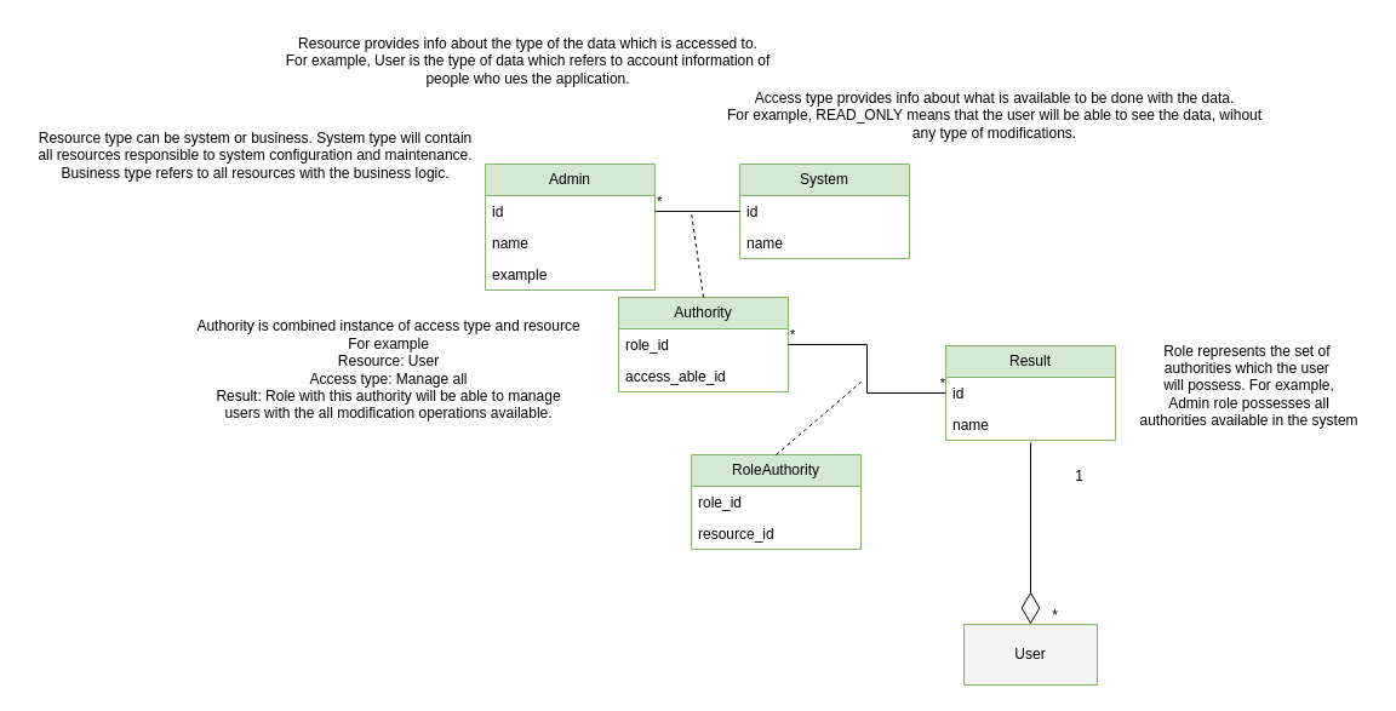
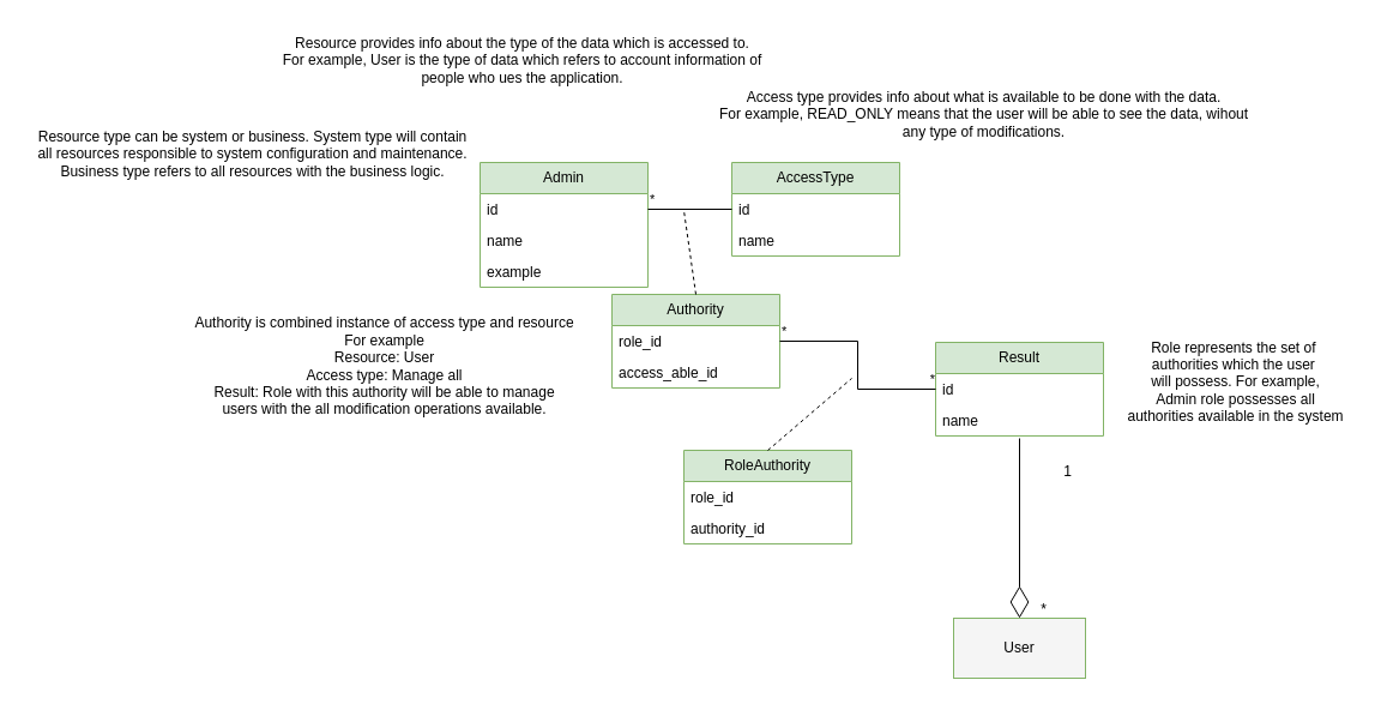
- <mxCell id="10" value="System" style="swimlane;fontStyle=0;childLayout=stackLayout;horizontal=1;startSize=26;fillColor=#d5e8d4;horizontalStack=0;resizeParent=1;resizeParentMax=0;resizeLast=0;collapsible=1;marginBottom=0;whiteSpace=wrap;html=1;strokeColor=#82b366;" parent="1" vertex="1"><mxGeometry x="610" y="135" width="140" height="78" as="geometry" /></mxCell>
+ <mxCell id="10" value="AccessType" style="swimlane;fontStyle=0;childLayout=stackLayout;horizontal=1;startSize=26;fillColor=#d5e8d4;horizontalStack=0;resizeParent=1;resizeParentMax=0;resizeLast=0;collapsible=1;marginBottom=0;whiteSpace=wrap;html=1;strokeColor=#82b366;" parent="1" vertex="1"><mxGeometry x="610" y="135" width="140" height="78" as="geometry" /></mxCell>
- <mxCell id="21" value="resource_id" style="text;strokeColor=none;fillColor=none;align=left;verticalAlign=top;spacingLeft=4;spacingRight=4;overflow=hidden;rotatable=0;points=[[0,0.5],[1,0.5]];portConstraint=eastwest;whiteSpace=wrap;html=1;" parent="19" vertex="1"><mxGeometry y="52" width="140" height="26" as="geometry" /></mxCell>
+ <mxCell id="21" value="authority_id" style="text;strokeColor=none;fillColor=none;align=left;verticalAlign=top;spacingLeft=4;spacingRight=4;overflow=hidden;rotatable=0;points=[[0,0.5],[1,0.5]];portConstraint=eastwest;whiteSpace=wrap;html=1;" parent="19" vertex="1"><mxGeometry y="52" width="140" height="26" as="geometry" /></mxCell>
